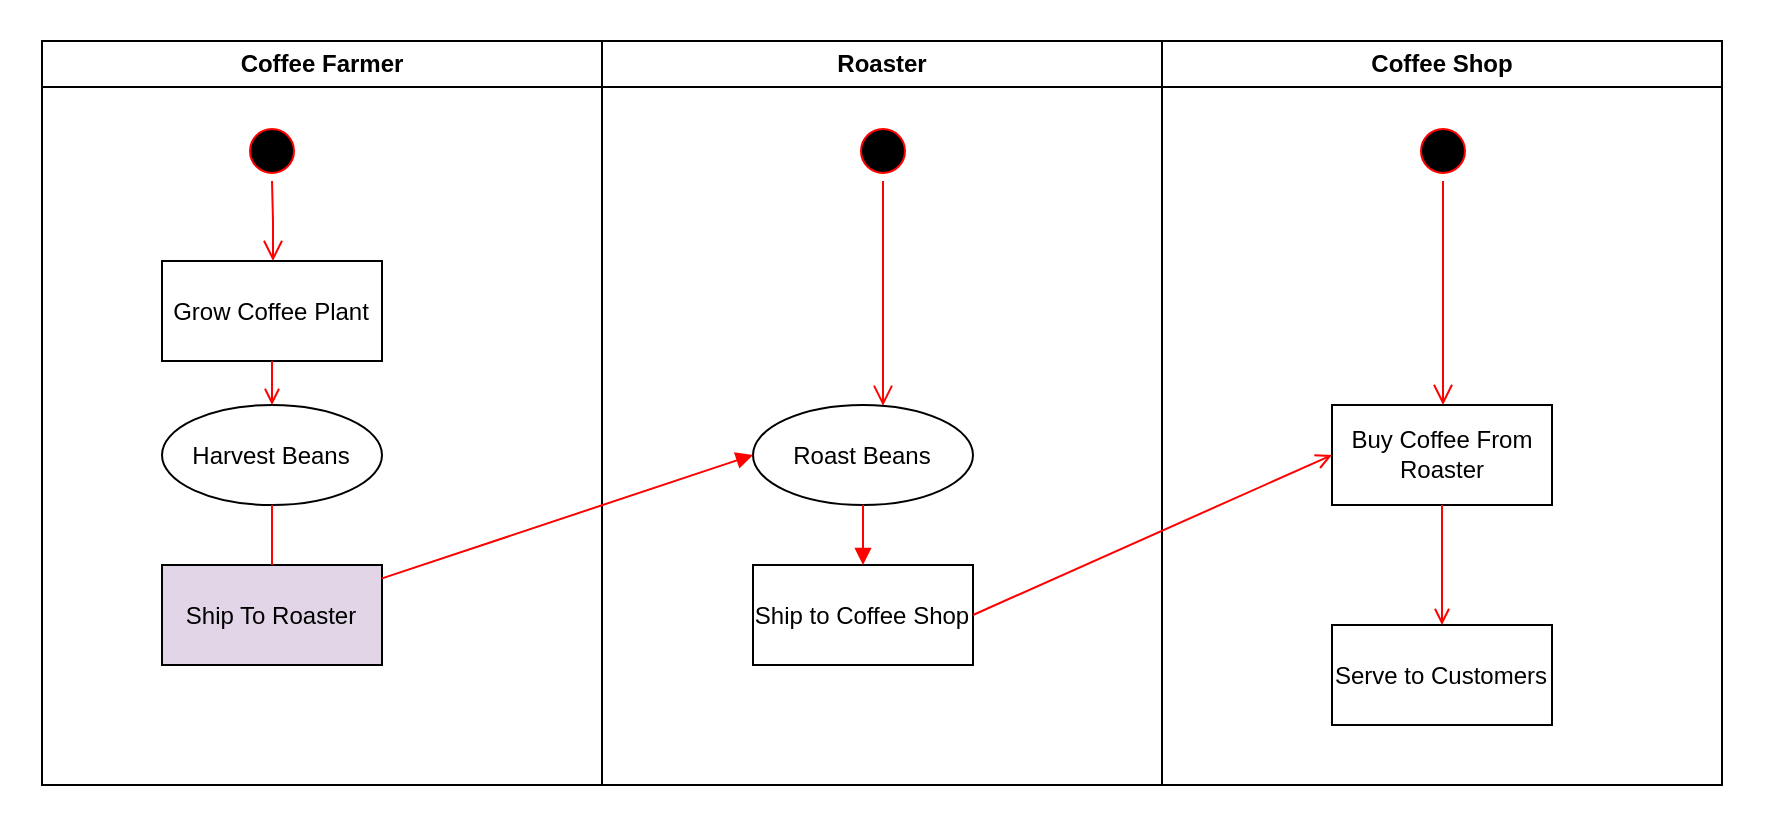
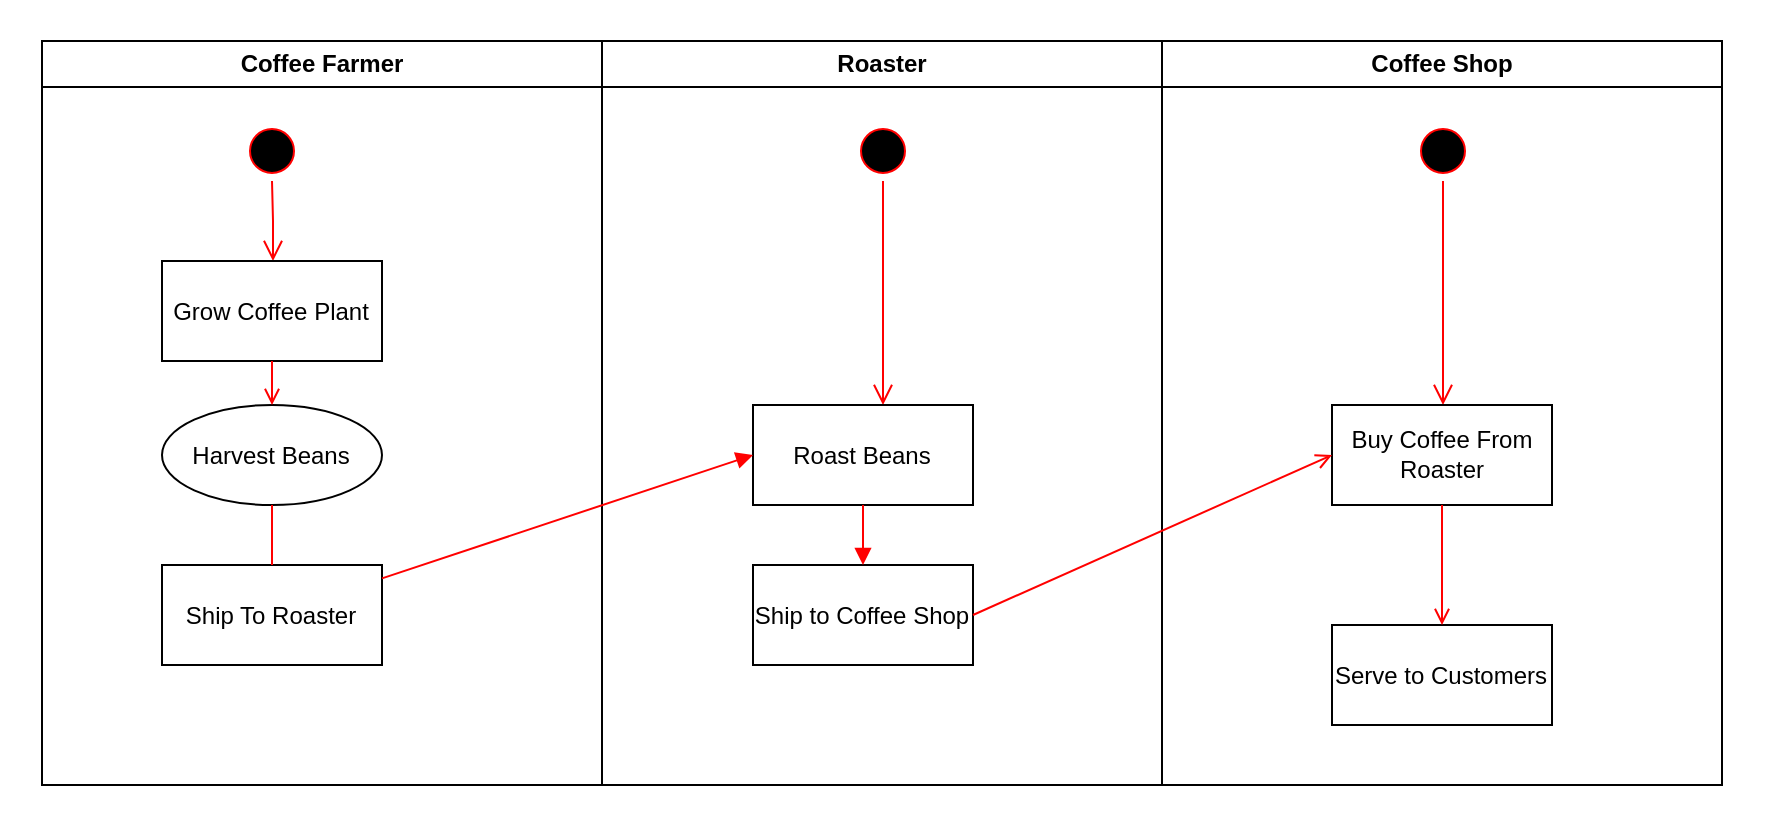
- <mxCell id="13" value="Roast Beans" style="ellipse;" parent="10" vertex="1"><mxGeometry x="75.5" y="182" width="110" height="50" as="geometry" /></mxCell>
+ <mxCell id="13" value="Roast Beans" style="" parent="10" vertex="1"><mxGeometry x="75.5" y="182" width="110" height="50" as="geometry" /></mxCell>
- <mxCell id="8" value="Ship To Roaster" style="fillColor=#e1d5e7;" parent="2" vertex="1"><mxGeometry x="60" y="262" width="110" height="50" as="geometry" /></mxCell>
+ <mxCell id="8" value="Ship To Roaster" style="" parent="2" vertex="1"><mxGeometry x="60" y="262" width="110" height="50" as="geometry" /></mxCell>
